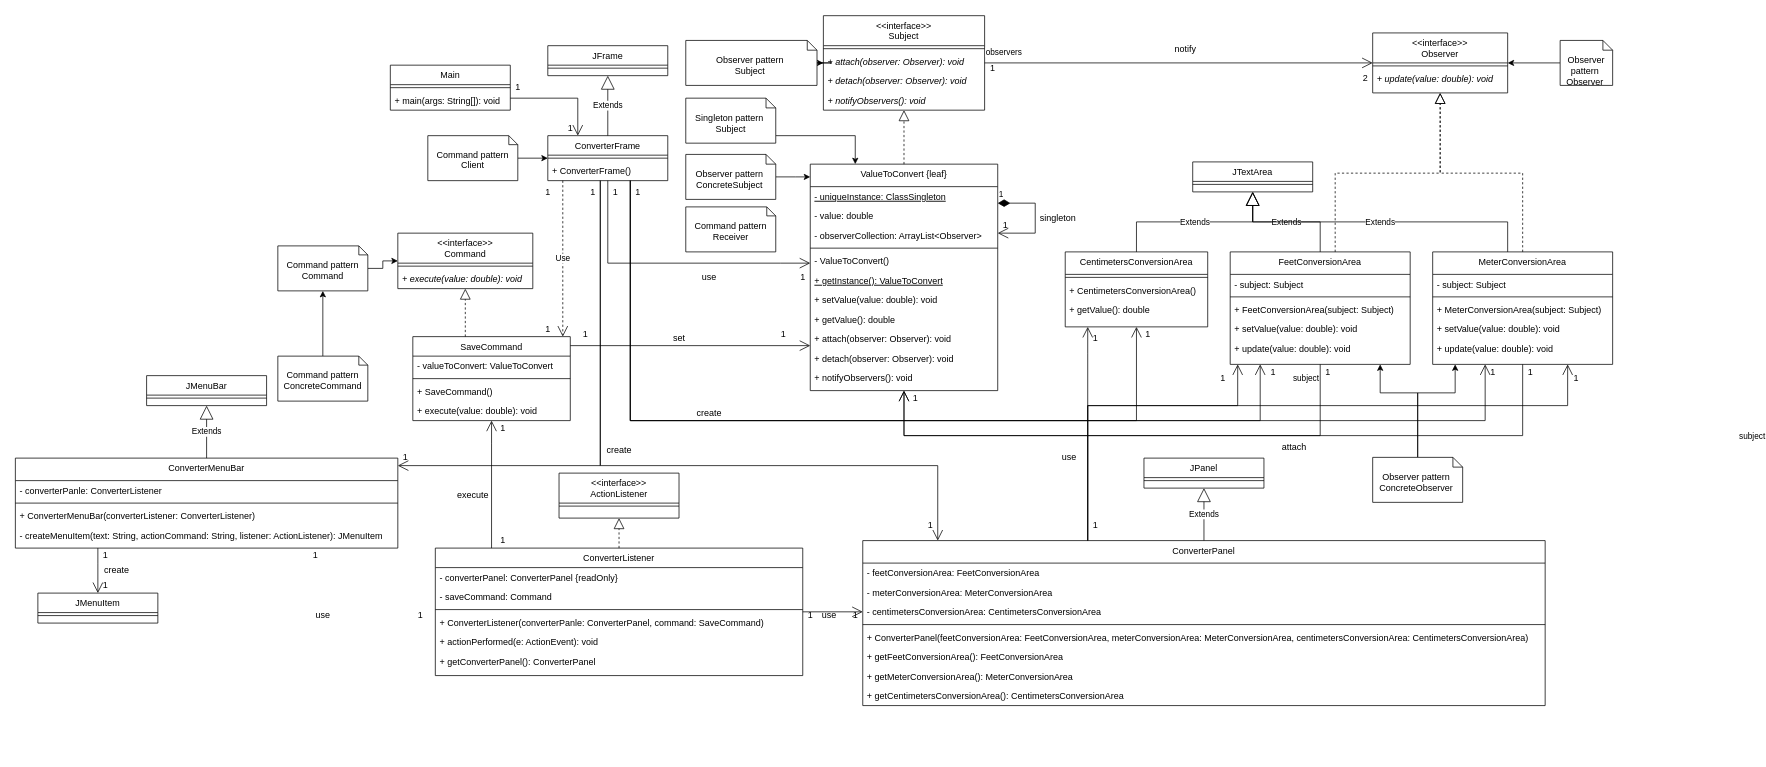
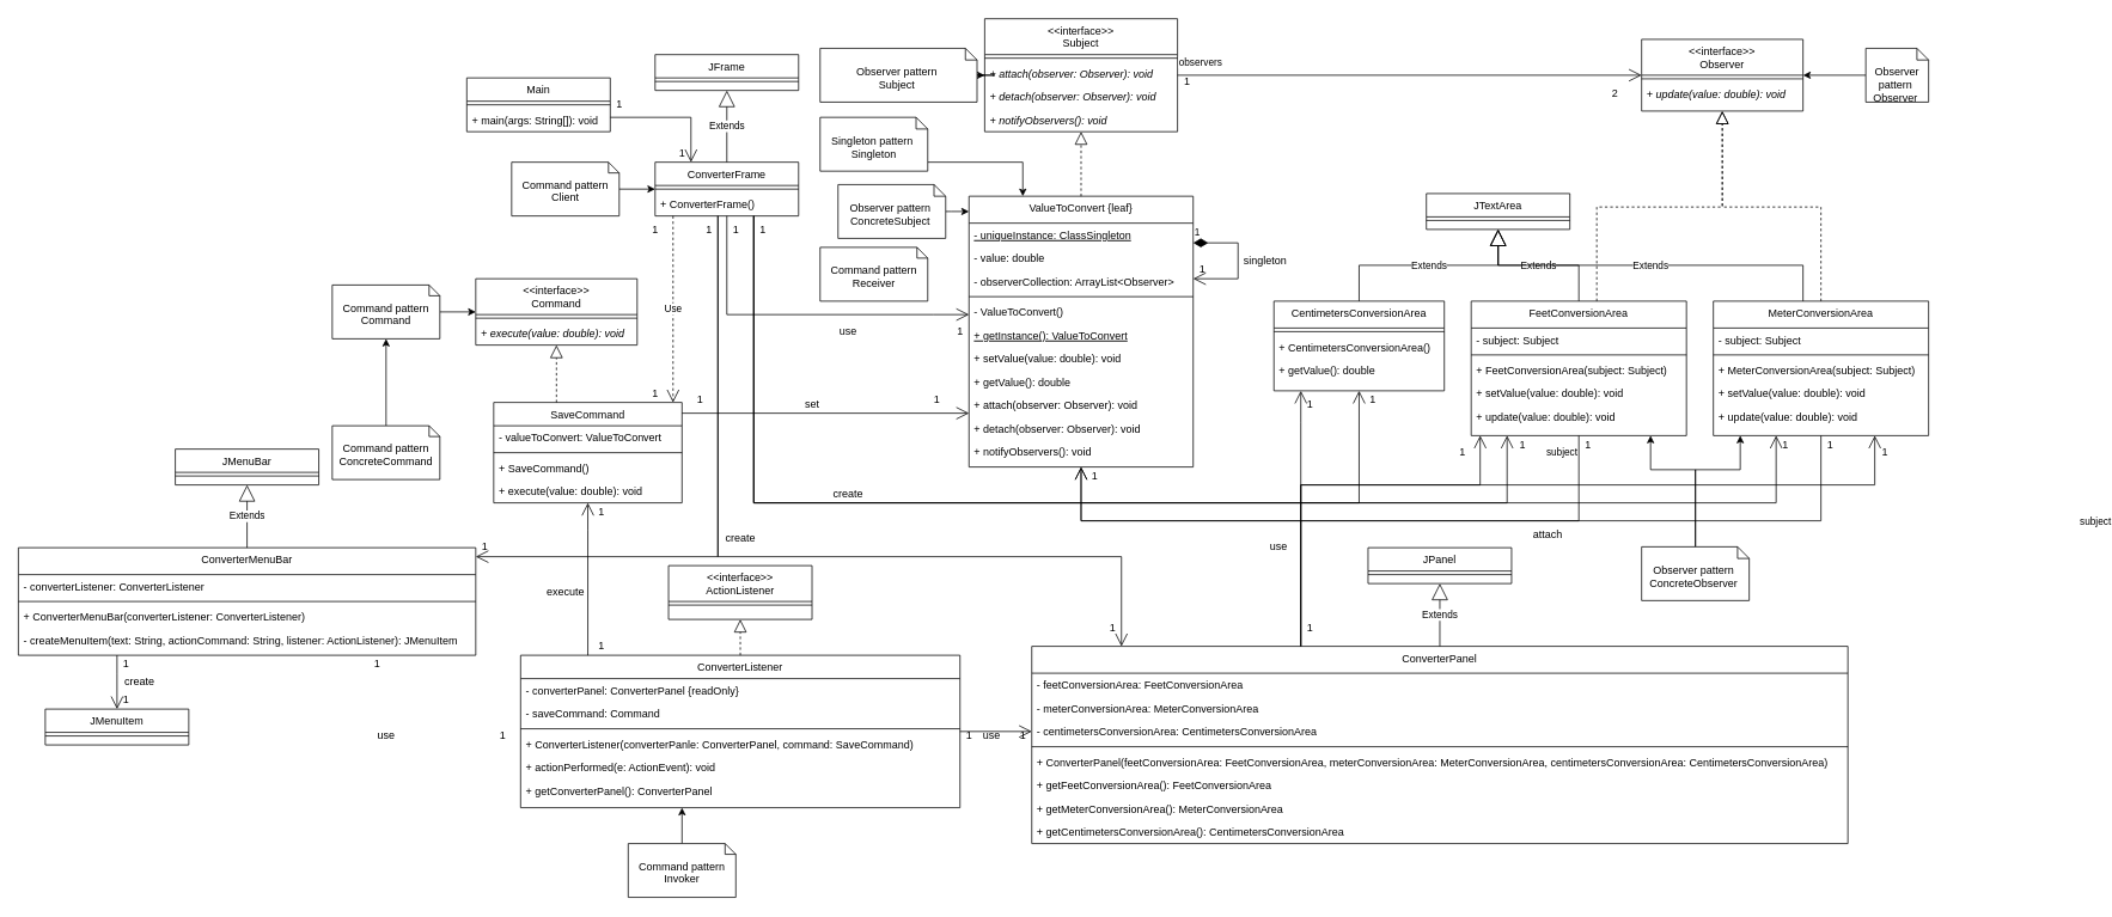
- <mxCell id="178" value="notify" style="text;html=1;align=center;verticalAlign=middle;resizable=0;points=[];autosize=1;strokeColor=none;fillColor=none;" parent="1" vertex="1"><mxGeometry x="1560" y="55" width="40" height="20" as="geometry" /></mxCell>
- <mxCell id="130" value="2" style="text;html=1;align=center;verticalAlign=middle;resizable=0;points=[];autosize=1;strokeColor=none;fillColor=none;" parent="1" vertex="1"><mxGeometry x="1810" y="93" width="20" height="20" as="geometry" /></mxCell>
+ <mxCell id="130" value="2" style="text;html=1;align=center;verticalAlign=middle;resizable=0;points=[];autosize=1;strokeColor=none;fillColor=none;" parent="1" vertex="1"><mxGeometry x="1790" y="93" width="20" height="20" as="geometry" /></mxCell>
- <mxCell id="96" value="Singleton pattern&amp;nbsp;&lt;br&gt;Subject" style="shape=note2;boundedLbl=1;whiteSpace=wrap;html=1;size=13;verticalAlign=top;align=center;" parent="1" vertex="1"><mxGeometry x="914" y="130" width="120" height="60" as="geometry" /></mxCell>
+ <mxCell id="96" value="Singleton pattern&amp;nbsp;&lt;br&gt;Singleton" style="shape=note2;boundedLbl=1;whiteSpace=wrap;html=1;size=13;verticalAlign=top;align=center;" parent="1" vertex="1"><mxGeometry x="914" y="130" width="120" height="60" as="geometry" /></mxCell>
- <mxCell id="89" value="Observer pattern&amp;nbsp;&lt;br&gt;ConcreteSubject&amp;nbsp;" style="shape=note2;boundedLbl=1;whiteSpace=wrap;html=1;size=13;verticalAlign=top;align=center;" parent="1" vertex="1"><mxGeometry x="914" y="205" width="120" height="60" as="geometry" /></mxCell>
+ <mxCell id="89" value="Observer pattern&amp;nbsp;&lt;br&gt;ConcreteSubject&amp;nbsp;" style="shape=note2;boundedLbl=1;whiteSpace=wrap;html=1;size=13;verticalAlign=top;align=center;" parent="1" vertex="1"><mxGeometry x="934" y="205" width="120" height="60" as="geometry" /></mxCell>
- <mxCell id="110" value="Command pattern&lt;br&gt;Command" style="shape=note2;boundedLbl=1;whiteSpace=wrap;html=1;size=12;verticalAlign=top;align=center;" parent="1" vertex="1"><mxGeometry x="370" y="327" width="120" height="60" as="geometry" /></mxCell>
+ <mxCell id="110" value="Command pattern&lt;br&gt;Command" style="shape=note2;boundedLbl=1;whiteSpace=wrap;html=1;size=12;verticalAlign=top;align=center;" parent="1" vertex="1"><mxGeometry x="370" y="317" width="120" height="60" as="geometry" /></mxCell>
- <mxCell id="46" value="- converterPanle: ConverterListener" style="text;align=left;verticalAlign=top;spacingLeft=4;spacingRight=4;overflow=hidden;rotatable=0;points=[[0,0.5],[1,0.5]];portConstraint=eastwest;" parent="45" vertex="1"><mxGeometry y="30" width="510" height="26" as="geometry" /></mxCell>
+ <mxCell id="46" value="- converterListener: ConverterListener" style="text;align=left;verticalAlign=top;spacingLeft=4;spacingRight=4;overflow=hidden;rotatable=0;points=[[0,0.5],[1,0.5]];portConstraint=eastwest;" parent="45" vertex="1"><mxGeometry y="30" width="510" height="26" as="geometry" /></mxCell>
+ <mxCell id="111" style="edgeStyle=orthogonalEdgeStyle;rounded=0;orthogonalLoop=1;jettySize=auto;html=1;" parent="1" source="112" target="5" edge="1"><mxGeometry relative="1" as="geometry"><Array as="points"><mxPoint x="760" y="760" /><mxPoint x="760" y="760" /></Array></mxGeometry></mxCell>
+ <mxCell id="112" value="Command pattern&lt;br&gt;Invoker" style="shape=note2;boundedLbl=1;whiteSpace=wrap;html=1;size=12;verticalAlign=top;align=center;" parent="1" vertex="1"><mxGeometry x="700" y="940" width="120" height="60" as="geometry" /></mxCell>
